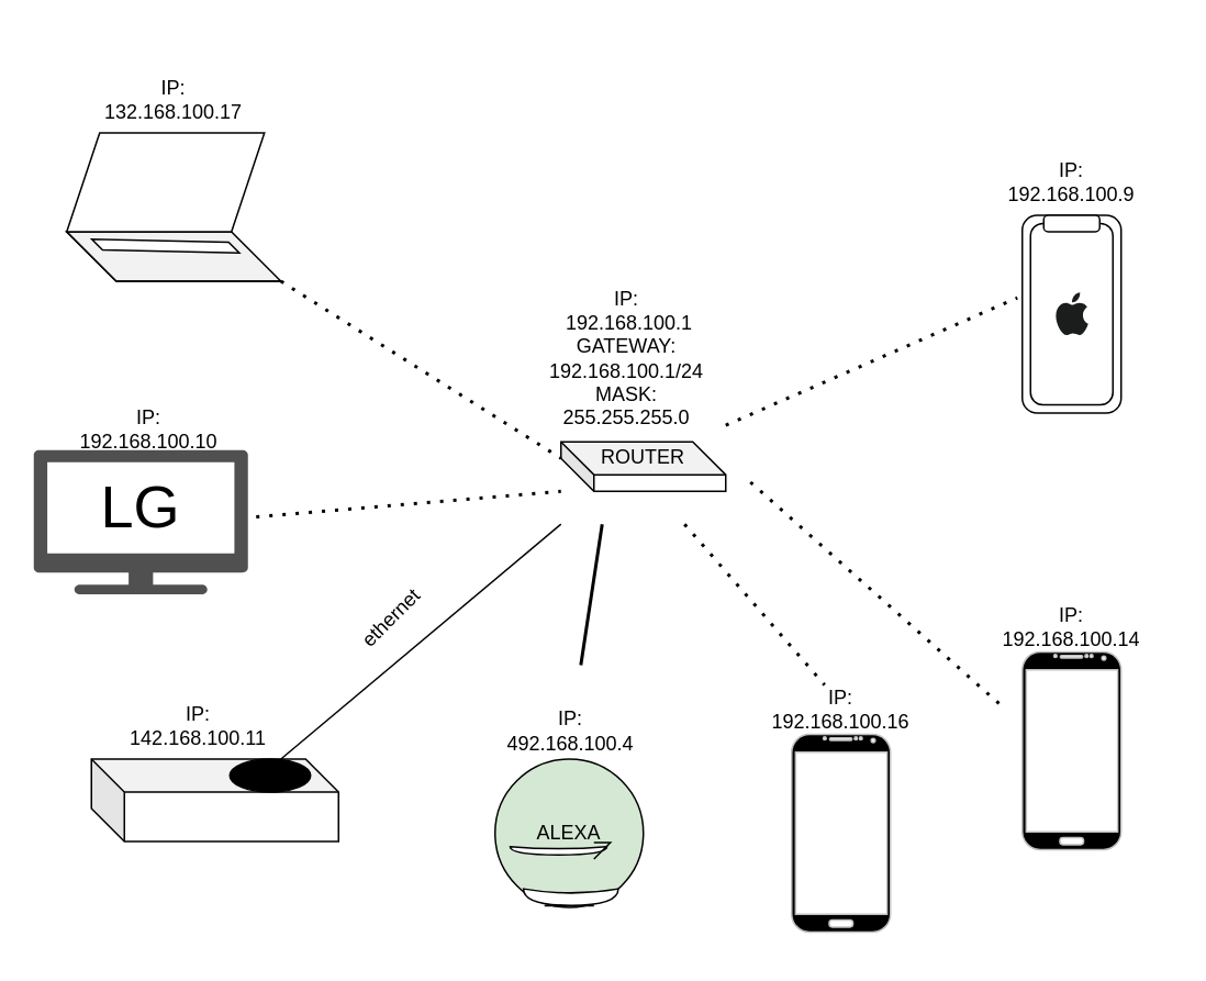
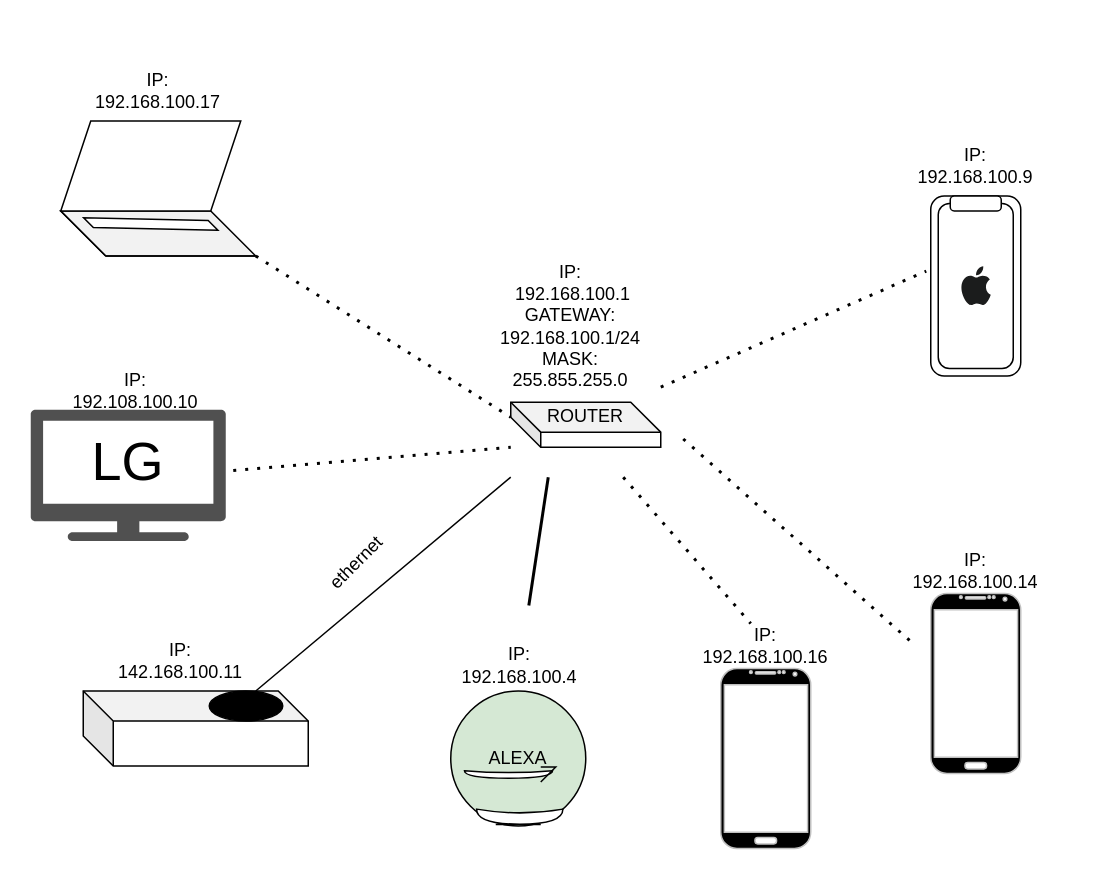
- <mxCell id="8" value="IP:&lt;div&gt;132.168.100.17&lt;/div&gt;" style="text;strokeColor=none;align=center;fillColor=none;html=1;verticalAlign=middle;whiteSpace=wrap;rounded=0;" parent="1" vertex="1"><mxGeometry x="55" y="20" width="100" height="80" as="geometry" /></mxCell>
+ <mxCell id="8" value="IP:&lt;div&gt;192.168.100.17&lt;/div&gt;" style="text;strokeColor=none;align=center;fillColor=none;html=1;verticalAlign=middle;whiteSpace=wrap;rounded=0;" parent="1" vertex="1"><mxGeometry x="55" y="20" width="100" height="80" as="geometry" /></mxCell>
- <mxCell id="3" value="&lt;br&gt;&lt;div&gt;IP:&lt;div&gt;&amp;nbsp;192.168.100.1&lt;/div&gt;&lt;div&gt;GATEWAY:&lt;/div&gt;&lt;div&gt;192.168.100.1/24&lt;/div&gt;&lt;div&gt;MASK:&lt;/div&gt;&lt;div&gt;255.255.255.0&lt;/div&gt;&lt;div&gt;&lt;br&gt;&lt;/div&gt;&lt;/div&gt;" style="text;strokeColor=none;align=center;fillColor=none;html=1;verticalAlign=middle;whiteSpace=wrap;rounded=0;" parent="1" vertex="1"><mxGeometry x="330" y="177.45" width="100" height="80" as="geometry" /></mxCell>
+ <mxCell id="3" value="&lt;br&gt;&lt;div&gt;IP:&lt;div&gt;&amp;nbsp;192.168.100.1&lt;/div&gt;&lt;div&gt;GATEWAY:&lt;/div&gt;&lt;div&gt;192.168.100.1/24&lt;/div&gt;&lt;div&gt;MASK:&lt;/div&gt;&lt;div&gt;255.855.255.0&lt;/div&gt;&lt;div&gt;&lt;br&gt;&lt;/div&gt;&lt;/div&gt;" style="text;strokeColor=none;align=center;fillColor=none;html=1;verticalAlign=middle;whiteSpace=wrap;rounded=0;" parent="1" vertex="1"><mxGeometry x="330" y="177.45" width="100" height="80" as="geometry" /></mxCell>
- <mxCell id="5" value="&lt;div&gt;&lt;div&gt;IP:&lt;div&gt;192.168.100.10&lt;/div&gt;&lt;/div&gt;&lt;/div&gt;" style="text;strokeColor=none;align=center;fillColor=none;html=1;verticalAlign=middle;whiteSpace=wrap;rounded=0;" parent="1" vertex="1"><mxGeometry x="40" y="220" width="100" height="80" as="geometry" /></mxCell>
+ <mxCell id="5" value="&lt;div&gt;&lt;div&gt;IP:&lt;div&gt;192.108.100.10&lt;/div&gt;&lt;/div&gt;&lt;/div&gt;" style="text;strokeColor=none;align=center;fillColor=none;html=1;verticalAlign=middle;whiteSpace=wrap;rounded=0;" parent="1" vertex="1"><mxGeometry x="40" y="220" width="100" height="80" as="geometry" /></mxCell>
- <mxCell id="26" value="&lt;div&gt;&lt;div&gt;IP:&lt;div&gt;492.168.100.4&lt;/div&gt;&lt;/div&gt;&lt;/div&gt;" style="text;strokeColor=none;align=center;fillColor=none;html=1;verticalAlign=middle;whiteSpace=wrap;rounded=0;" parent="1" vertex="1"><mxGeometry x="296" y="403" width="100" height="80" as="geometry" /></mxCell>
+ <mxCell id="26" value="&lt;div&gt;&lt;div&gt;IP:&lt;div&gt;192.168.100.4&lt;/div&gt;&lt;/div&gt;&lt;/div&gt;" style="text;strokeColor=none;align=center;fillColor=none;html=1;verticalAlign=middle;whiteSpace=wrap;rounded=0;" parent="1" vertex="1"><mxGeometry x="296" y="403" width="100" height="80" as="geometry" /></mxCell>
